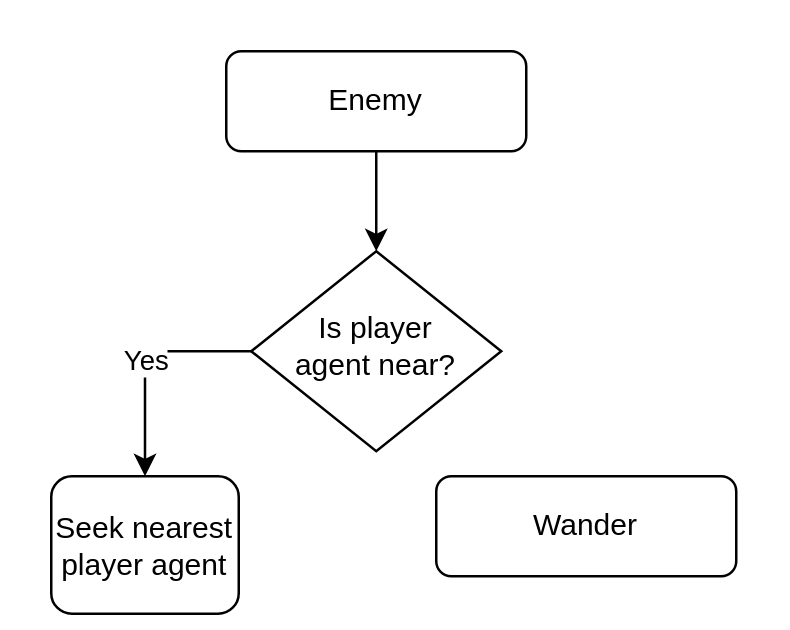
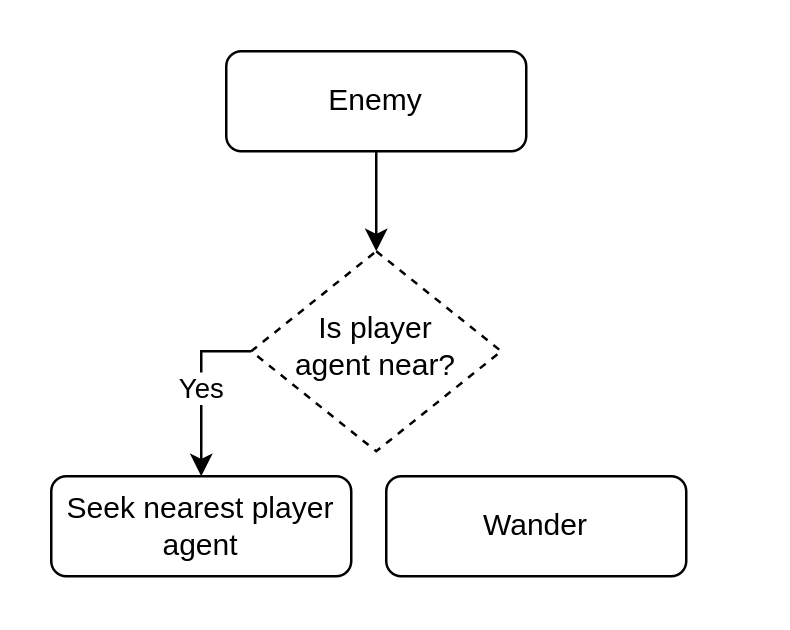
- <mxCell id="5" value="Is player &lt;br&gt;agent near?" style="rhombus;whiteSpace=wrap;html=1;shadow=0;fontFamily=Helvetica;fontSize=12;align=center;strokeWidth=1;spacing=6;spacingTop=-4;" vertex="1" parent="1"><mxGeometry x="100" y="100" width="100" height="80" as="geometry" /></mxCell>
+ <mxCell id="5" value="Is player &lt;br&gt;agent near?" style="rhombus;whiteSpace=wrap;html=1;shadow=0;fontFamily=Helvetica;fontSize=12;align=center;strokeWidth=1;spacing=6;spacingTop=-4;dashed=1;" vertex="1" parent="1"><mxGeometry x="100" y="100" width="100" height="80" as="geometry" /></mxCell>
- <mxCell id="7" value="Wander" style="rounded=1;whiteSpace=wrap;html=1;fontSize=12;glass=0;strokeWidth=1;shadow=0;" vertex="1" parent="1"><mxGeometry x="174" y="190" width="120" height="40" as="geometry" /></mxCell>
+ <mxCell id="7" value="Wander" style="rounded=1;whiteSpace=wrap;html=1;fontSize=12;glass=0;strokeWidth=1;shadow=0;" vertex="1" parent="1"><mxGeometry x="154" y="190" width="120" height="40" as="geometry" /></mxCell>
- <mxCell id="6" value="Seek nearest player agent" style="rounded=1;whiteSpace=wrap;html=1;fontSize=12;glass=0;strokeWidth=1;shadow=0;" vertex="1" parent="1"><mxGeometry x="20" y="190" width="75" height="55" as="geometry" /></mxCell>
+ <mxCell id="6" value="Seek nearest player agent" style="rounded=1;whiteSpace=wrap;html=1;fontSize=12;glass=0;strokeWidth=1;shadow=0;" vertex="1" parent="1"><mxGeometry x="20" y="190" width="120" height="40" as="geometry" /></mxCell>
